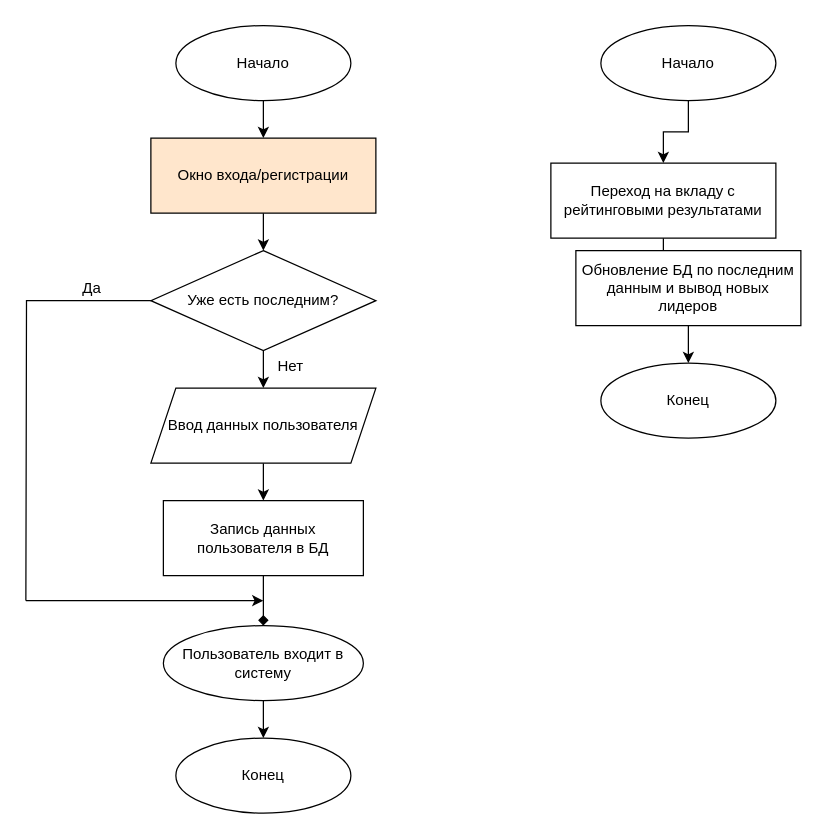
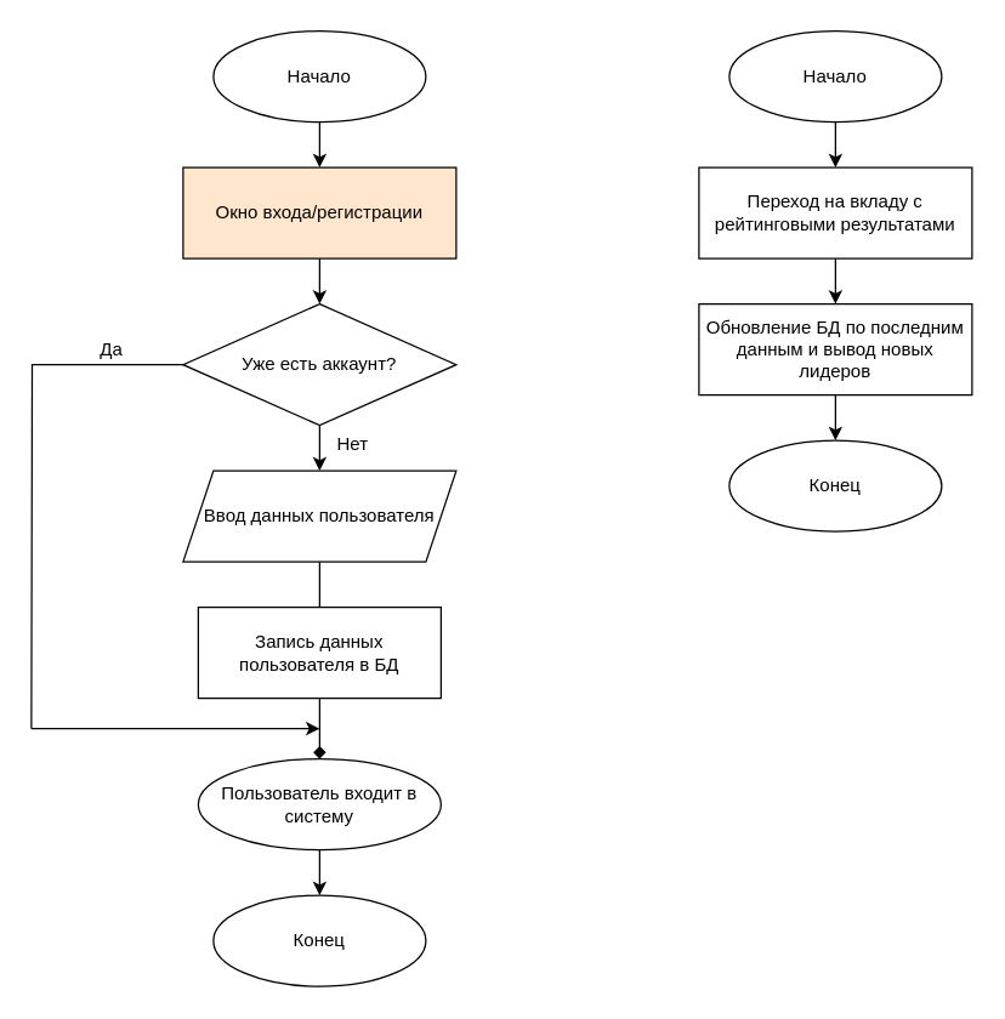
- <mxCell id="22" value="Переход на вкладу с рейтинговыми результатами" style="rounded=0;whiteSpace=wrap;html=1;" vertex="1" parent="1"><mxGeometry x="440" y="130" width="180" height="60" as="geometry" /></mxCell>
+ <mxCell id="22" value="Переход на вкладу с рейтинговыми результатами" style="rounded=0;whiteSpace=wrap;html=1;" vertex="1" parent="1"><mxGeometry x="460" y="110" width="180" height="60" as="geometry" /></mxCell>
- <mxCell id="8" value="Уже есть последним?" style="rhombus;whiteSpace=wrap;html=1;" vertex="1" parent="1"><mxGeometry x="120" y="200" width="180" height="80" as="geometry" /></mxCell>
+ <mxCell id="8" value="Уже есть аккаунт?" style="rhombus;whiteSpace=wrap;html=1;" vertex="1" parent="1"><mxGeometry x="120" y="200" width="180" height="80" as="geometry" /></mxCell>
- <mxCell id="9" style="edgeStyle=orthogonalEdgeStyle;rounded=0;orthogonalLoop=1;jettySize=auto;html=1;" edge="1" parent="1" source="10" target="12"><mxGeometry relative="1" as="geometry" /></mxCell>
+ <mxCell id="9" style="edgeStyle=orthogonalEdgeStyle;rounded=0;orthogonalLoop=1;jettySize=auto;html=1;endArrow=none;" edge="1" parent="1" source="10" target="12"><mxGeometry relative="1" as="geometry" /></mxCell>
